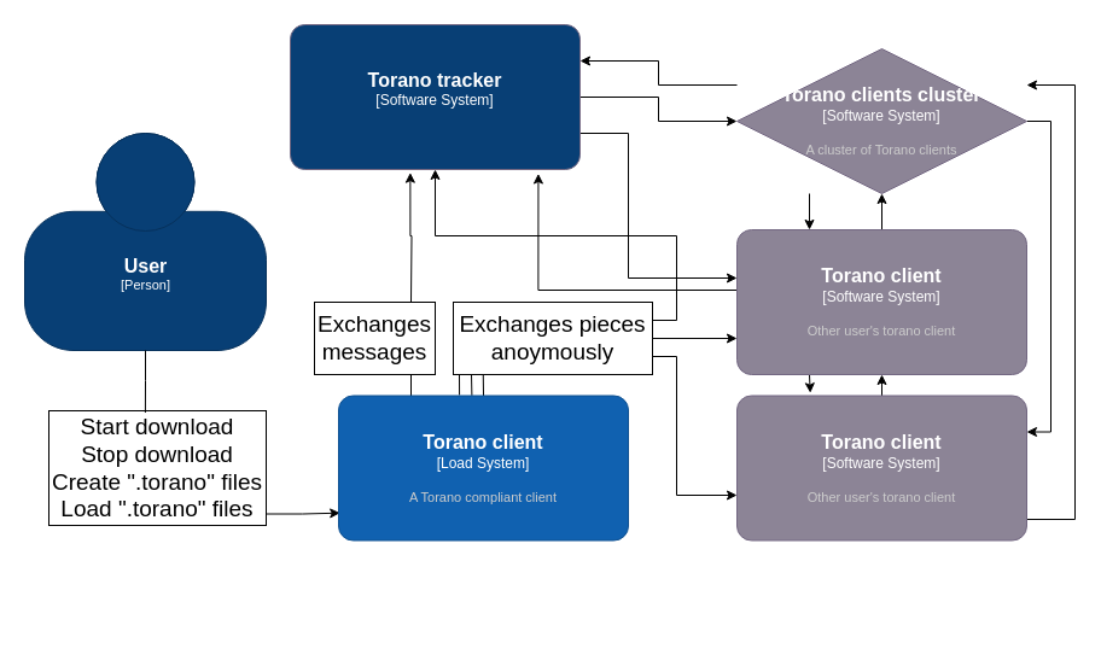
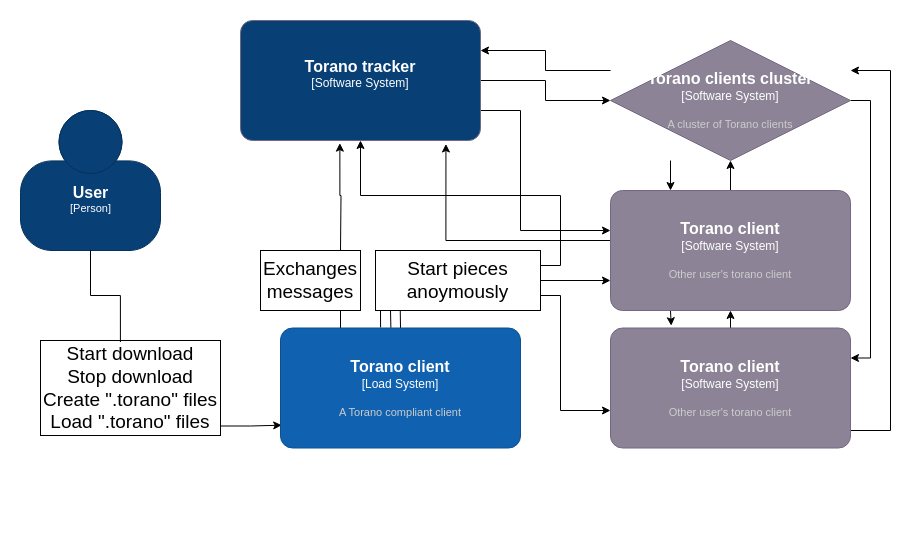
- <mxCell id="4" value="&lt;font style=&quot;font-size: 16px&quot;&gt;&lt;b&gt;User&lt;/b&gt;&lt;/font&gt;&lt;div&gt;[Person]&lt;/div&gt;&lt;br&gt;&lt;div&gt;&lt;font style=&quot;font-size: 11px&quot;&gt;&lt;font color=&quot;#cccccc&quot;&gt;&lt;/font&gt;&lt;/div&gt;" style="html=1;fontSize=11;dashed=0;whitespace=wrap;fillColor=#083F75;strokeColor=#06315C;fontColor=#ffffff;shape=mxgraph.c4.person2;align=center;metaEdit=1;points=[[0.5,0,0],[1,0.5,0],[1,0.75,0],[0.75,1,0],[0.5,1,0],[0.25,1,0],[0,0.75,0],[0,0.5,0]];resizable=0;" parent="1" vertex="1"><mxGeometry x="20" y="110" width="200" height="180" as="geometry" /></mxCell>
+ <mxCell id="4" value="&lt;font style=&quot;font-size: 16px&quot;&gt;&lt;b&gt;User&lt;/b&gt;&lt;/font&gt;&lt;div&gt;[Person]&lt;/div&gt;&lt;br&gt;&lt;div&gt;&lt;font style=&quot;font-size: 11px&quot;&gt;&lt;font color=&quot;#cccccc&quot;&gt;&lt;/font&gt;&lt;/div&gt;" style="html=1;fontSize=11;dashed=0;whitespace=wrap;fillColor=#083F75;strokeColor=#06315C;fontColor=#ffffff;shape=mxgraph.c4.person2;align=center;metaEdit=1;points=[[0.5,0,0],[1,0.5,0],[1,0.75,0],[0.75,1,0],[0.5,1,0],[0.25,1,0],[0,0.75,0],[0,0.5,0]];resizable=0;" parent="1" vertex="1"><mxGeometry x="20" y="110" width="140" height="140" as="geometry" /></mxCell>
- <mxCell id="25" value="Exchanges pieces anoymously" style="rounded=0;whiteSpace=wrap;html=1;fontSize=19;fillColor=none;strokeColor=default;" parent="1" vertex="1"><mxGeometry x="375" y="250" width="165" height="60" as="geometry" /></mxCell>
+ <mxCell id="25" value="Start pieces anoymously" style="rounded=0;whiteSpace=wrap;html=1;fontSize=19;fillColor=none;strokeColor=default;" parent="1" vertex="1"><mxGeometry x="375" y="250" width="165" height="60" as="geometry" /></mxCell>
